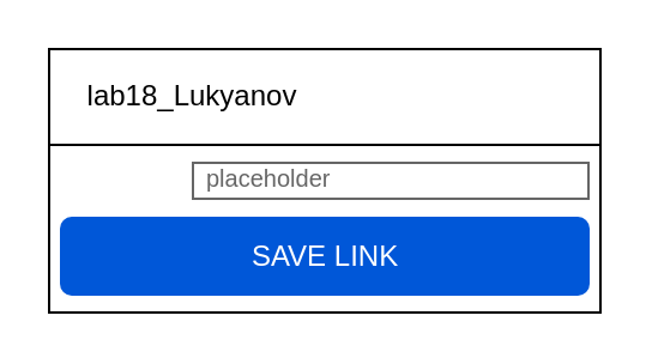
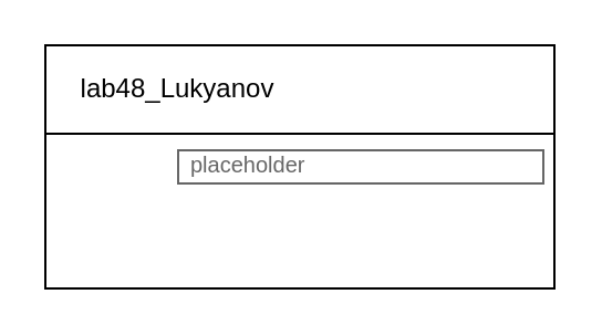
- <mxCell id="4" value="lab18_Lukyanov" style="text;html=1;strokeColor=none;fillColor=none;align=center;verticalAlign=middle;whiteSpace=wrap;rounded=0;" parent="1" vertex="1"><mxGeometry x="60" y="30" width="40" height="20" as="geometry" /></mxCell>
+ <mxCell id="4" value="lab48_Lukyanov" style="text;html=1;strokeColor=none;fillColor=none;align=center;verticalAlign=middle;whiteSpace=wrap;rounded=0;" parent="1" vertex="1"><mxGeometry x="60" y="30" width="40" height="20" as="geometry" /></mxCell>
- <mxCell id="6" value="SAVE LINK" style="rounded=1;fillColor=#0057D8;align=center;strokeColor=none;html=1;fontColor=#ffffff;fontSize=12" vertex="1" parent="1"><mxGeometry x="24.5" y="90" width="221" height="33" as="geometry" /></mxCell>
